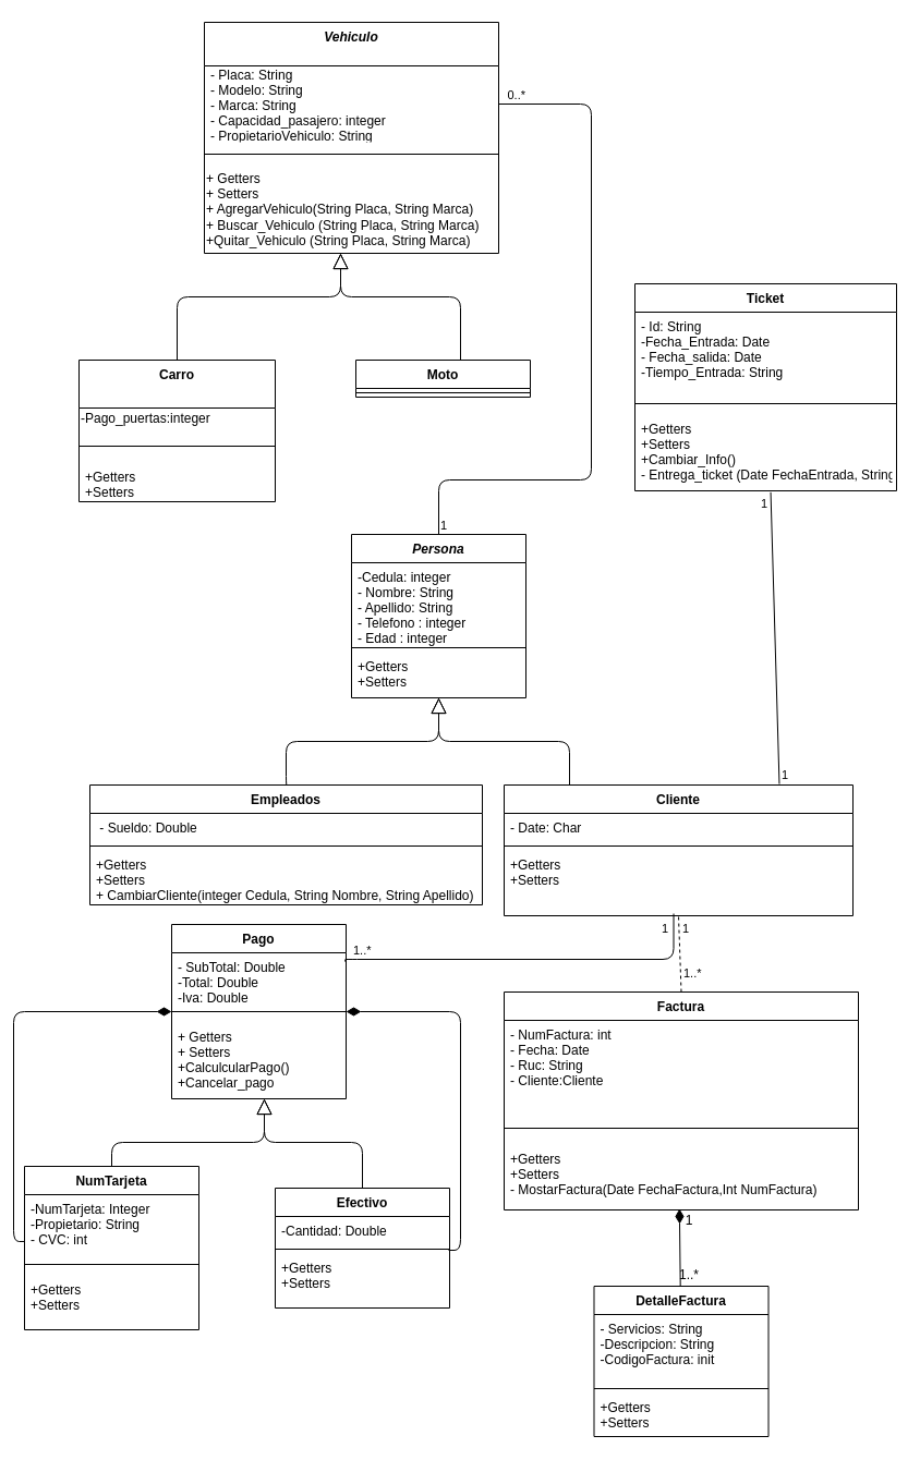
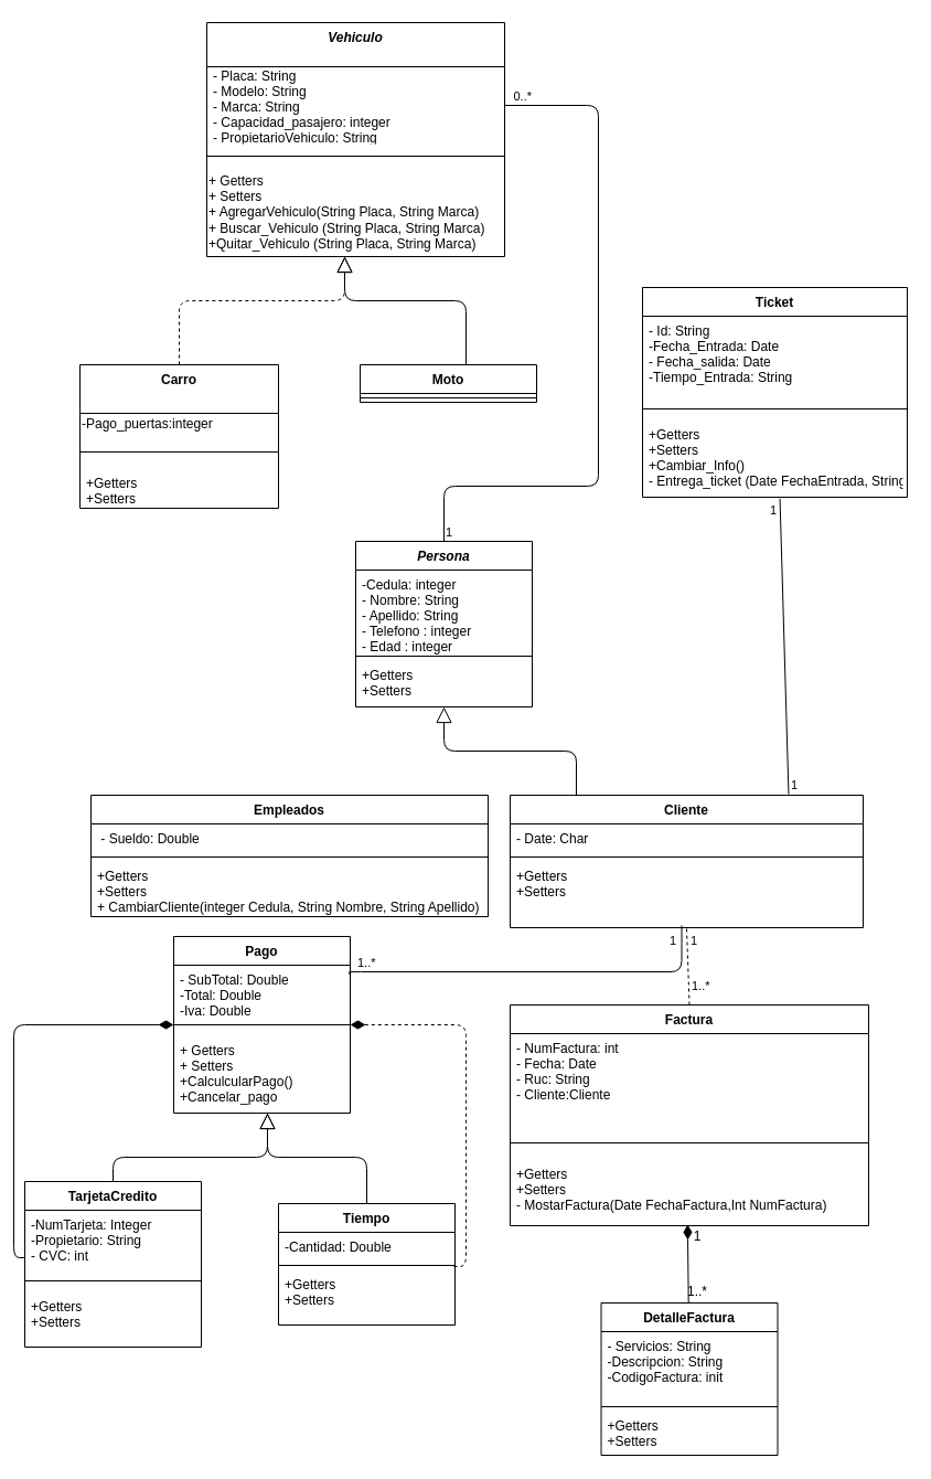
- <mxCell id="24" value="" style="endArrow=block;endFill=0;endSize=12;html=1;edgeStyle=orthogonalEdgeStyle;" parent="1" source="20" target="8" edge="1"><mxGeometry width="160" relative="1" as="geometry"><mxPoint x="390" y="330" as="sourcePoint" /><mxPoint x="550" y="330" as="targetPoint" /><Array as="points"><mxPoint x="160" y="272" /><mxPoint x="310" y="272" /></Array></mxGeometry></mxCell>
+ <mxCell id="24" value="" style="endArrow=block;endFill=0;endSize=12;html=1;edgeStyle=orthogonalEdgeStyle;dashed=1;" parent="1" source="20" target="8" edge="1"><mxGeometry width="160" relative="1" as="geometry"><mxPoint x="390" y="330" as="sourcePoint" /><mxPoint x="550" y="330" as="targetPoint" /><Array as="points"><mxPoint x="160" y="272" /><mxPoint x="310" y="272" /></Array></mxGeometry></mxCell>
- <mxCell id="27" value="" style="endArrow=block;endFill=0;endSize=12;html=1;edgeStyle=orthogonalEdgeStyle;exitX=0.463;exitY=0.07;exitDx=0;exitDy=0;exitPerimeter=0;" parent="1" source="34" target="16" edge="1"><mxGeometry width="160" relative="1" as="geometry"><mxPoint x="260" y="656" as="sourcePoint" /><mxPoint x="410" y="540" as="targetPoint" /><Array as="points"><mxPoint x="264" y="722" /><mxPoint x="260" y="722" /><mxPoint x="260" y="680" /><mxPoint x="400" y="680" /></Array></mxGeometry></mxCell>
- <mxCell id="51" value="" style="endArrow=diamondThin;html=1;edgeStyle=orthogonalEdgeStyle;entryX=1;entryY=0.5;entryDx=0;entryDy=0;exitX=0.994;exitY=1.192;exitDx=0;exitDy=0;exitPerimeter=0;startArrow=none;startFill=0;endFill=1;endSize=11;" parent="1" source="47" target="42" edge="1"><mxGeometry relative="1" as="geometry"><mxPoint x="30" y="1148.984" as="sourcePoint" /><mxPoint x="165" y="943" as="targetPoint" /></mxGeometry></mxCell>
+ <mxCell id="51" value="" style="endArrow=diamondThin;html=1;edgeStyle=orthogonalEdgeStyle;entryX=1;entryY=0.5;entryDx=0;entryDy=0;exitX=0.994;exitY=1.192;exitDx=0;exitDy=0;exitPerimeter=0;startArrow=none;startFill=0;endFill=1;endSize=11;dashed=1;" parent="1" source="47" target="42" edge="1"><mxGeometry relative="1" as="geometry"><mxPoint x="30" y="1148.984" as="sourcePoint" /><mxPoint x="165" y="943" as="targetPoint" /></mxGeometry></mxCell>
- <mxCell id="38" value="NumTarjeta" style="swimlane;fontStyle=1;align=center;verticalAlign=top;childLayout=stackLayout;horizontal=1;startSize=26;horizontalStack=0;resizeParent=1;resizeParentMax=0;resizeLast=0;collapsible=1;marginBottom=0;" parent="1" vertex="1"><mxGeometry x="20" y="1070" width="160" height="150" as="geometry" /></mxCell>
+ <mxCell id="38" value="TarjetaCredito" style="swimlane;fontStyle=1;align=center;verticalAlign=top;childLayout=stackLayout;horizontal=1;startSize=26;horizontalStack=0;resizeParent=1;resizeParentMax=0;resizeLast=0;collapsible=1;marginBottom=0;" parent="1" vertex="1"><mxGeometry x="20" y="1070" width="160" height="150" as="geometry" /></mxCell>
- <mxCell id="46" value="Efectivo" style="swimlane;fontStyle=1;align=center;verticalAlign=top;childLayout=stackLayout;horizontal=1;startSize=26;horizontalStack=0;resizeParent=1;resizeParentMax=0;resizeLast=0;collapsible=1;marginBottom=0;" parent="1" vertex="1"><mxGeometry x="250" y="1090" width="160" height="110" as="geometry" /></mxCell>
+ <mxCell id="46" value="Tiempo" style="swimlane;fontStyle=1;align=center;verticalAlign=top;childLayout=stackLayout;horizontal=1;startSize=26;horizontalStack=0;resizeParent=1;resizeParentMax=0;resizeLast=0;collapsible=1;marginBottom=0;" parent="1" vertex="1"><mxGeometry x="250" y="1090" width="160" height="110" as="geometry" /></mxCell>
